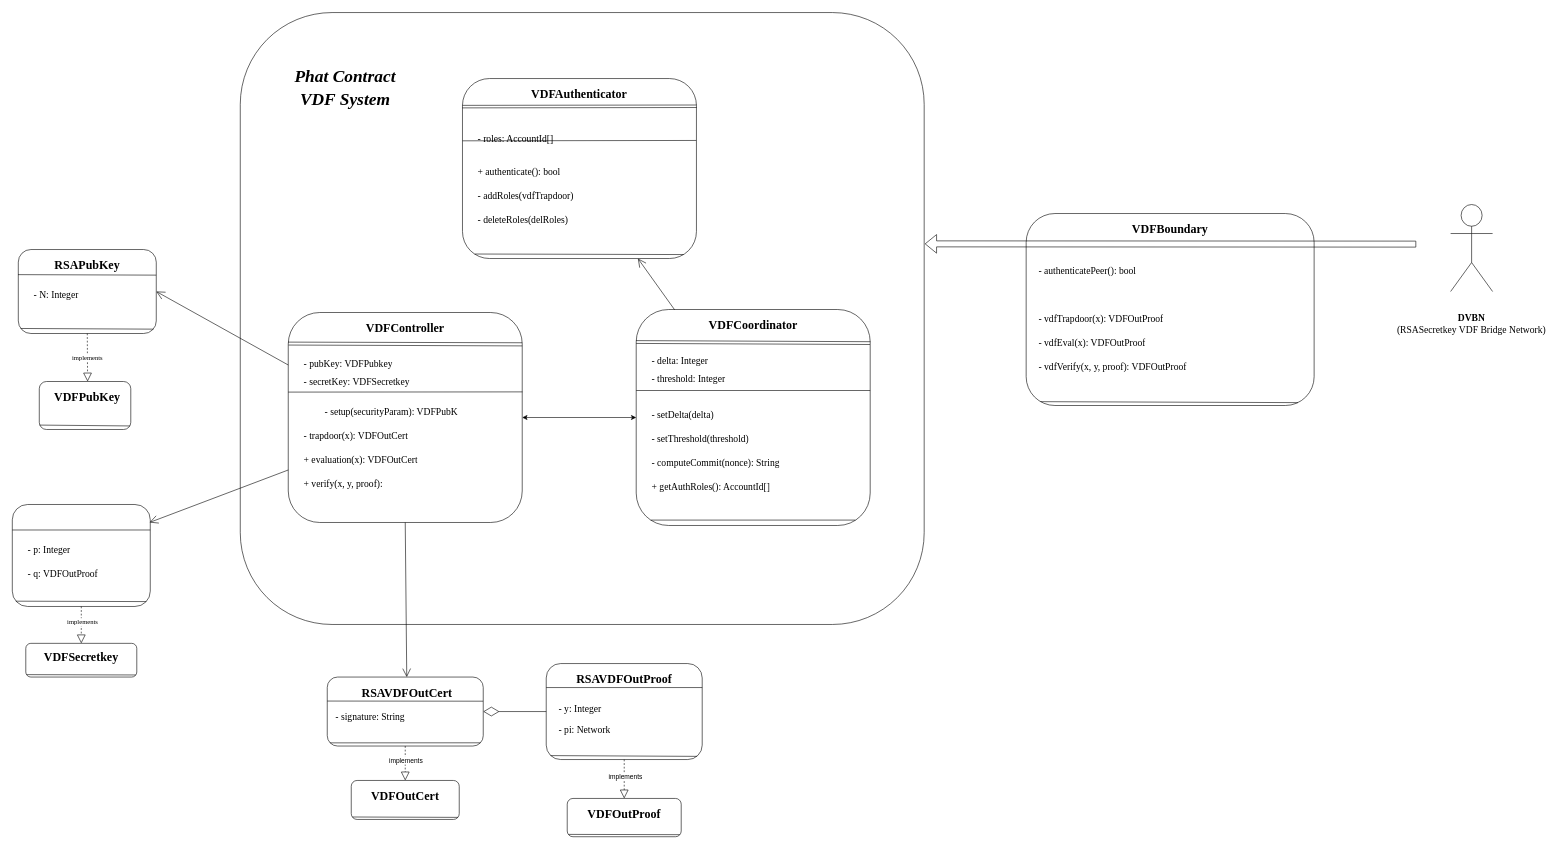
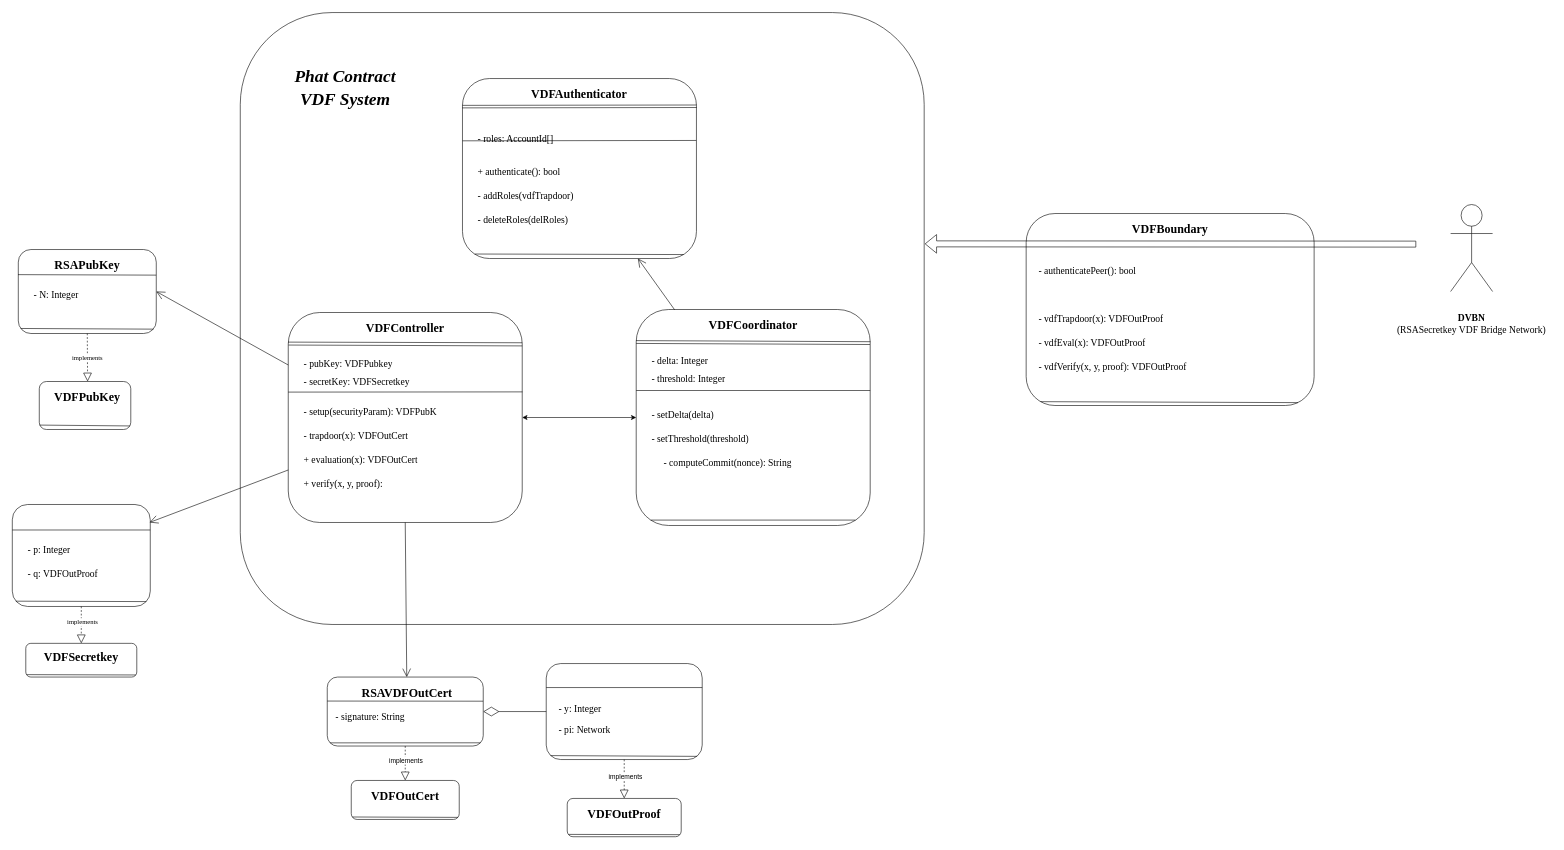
- <mxCell id="7" value="&lt;font style=&quot;font-size: 16px;&quot; face=&quot;Georgia&quot;&gt;- setup(securityParam): VDFPubK&lt;/font&gt;" style="text;strokeColor=none;fillColor=none;align=left;verticalAlign=middle;spacingLeft=4;spacingRight=4;overflow=hidden;points=[[0,0.5],[1,0.5]];portConstraint=eastwest;rotatable=0;whiteSpace=wrap;html=1;" parent="1" vertex="1"><mxGeometry x="535" y="670" width="290" height="30" as="geometry" /></mxCell>
+ <mxCell id="7" value="&lt;font style=&quot;font-size: 16px;&quot; face=&quot;Georgia&quot;&gt;- setup(securityParam): VDFPubK&lt;/font&gt;" style="text;strokeColor=none;fillColor=none;align=left;verticalAlign=middle;spacingLeft=4;spacingRight=4;overflow=hidden;points=[[0,0.5],[1,0.5]];portConstraint=eastwest;rotatable=0;whiteSpace=wrap;html=1;" parent="1" vertex="1"><mxGeometry x="500" y="670" width="290" height="30" as="geometry" /></mxCell>
- <mxCell id="17" value="&lt;font style=&quot;font-size: 16px;&quot; face=&quot;Georgia&quot;&gt;- computeCommit(nonce): String&lt;/font&gt;" style="text;strokeColor=none;fillColor=none;align=left;verticalAlign=middle;spacingLeft=4;spacingRight=4;overflow=hidden;points=[[0,0.5],[1,0.5]];portConstraint=eastwest;rotatable=0;whiteSpace=wrap;html=1;" parent="1" vertex="1"><mxGeometry x="1080" y="755" width="290" height="30" as="geometry" /></mxCell>
+ <mxCell id="17" value="&lt;font style=&quot;font-size: 16px;&quot; face=&quot;Georgia&quot;&gt;- computeCommit(nonce): String&lt;/font&gt;" style="text;strokeColor=none;fillColor=none;align=left;verticalAlign=middle;spacingLeft=4;spacingRight=4;overflow=hidden;points=[[0,0.5],[1,0.5]];portConstraint=eastwest;rotatable=0;whiteSpace=wrap;html=1;" parent="1" vertex="1"><mxGeometry x="1100" y="755" width="290" height="30" as="geometry" /></mxCell>
- <mxCell id="18" value="&lt;font style=&quot;font-size: 16px;&quot; face=&quot;Georgia&quot;&gt;+ getAuthRoles(): AccountId[]&lt;/font&gt;" style="text;strokeColor=none;fillColor=none;align=left;verticalAlign=middle;spacingLeft=4;spacingRight=4;overflow=hidden;points=[[0,0.5],[1,0.5]];portConstraint=eastwest;rotatable=0;whiteSpace=wrap;html=1;" parent="1" vertex="1"><mxGeometry x="1080" y="795" width="290" height="30" as="geometry" /></mxCell>
- <mxCell id="70" value="&lt;b&gt;RSAVDFOutProof&lt;/b&gt;" style="text;html=1;strokeColor=none;fillColor=none;align=center;verticalAlign=middle;whiteSpace=wrap;rounded=0;fontFamily=Georgia;fontSize=20;" parent="1" vertex="1"><mxGeometry x="960" y="1105.14" width="160" height="50" as="geometry" /></mxCell>
